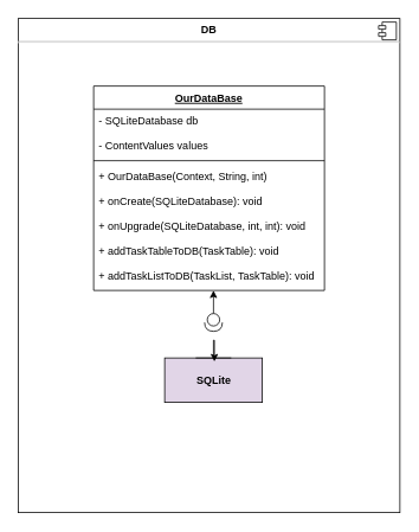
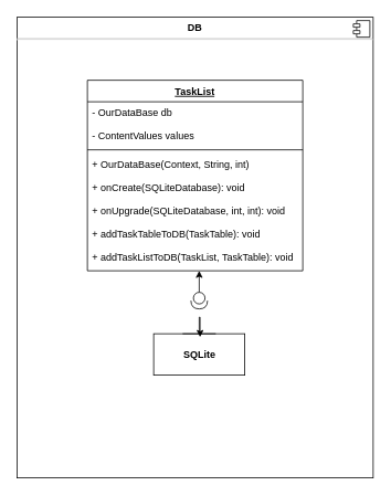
- <mxCell id="7" value="OurDataBase" style="swimlane;fontStyle=5;align=center;verticalAlign=top;childLayout=stackLayout;horizontal=1;startSize=26;horizontalStack=0;resizeParent=1;resizeParentMax=0;resizeLast=0;collapsible=1;marginBottom=0;fontColor=#000000;" vertex="1" parent="5"><mxGeometry width="260" height="230" as="geometry" /></mxCell>
+ <mxCell id="7" value="TaskList" style="swimlane;fontStyle=5;align=center;verticalAlign=top;childLayout=stackLayout;horizontal=1;startSize=26;horizontalStack=0;resizeParent=1;resizeParentMax=0;resizeLast=0;collapsible=1;marginBottom=0;fontColor=#000000;" vertex="1" parent="5"><mxGeometry width="260" height="230" as="geometry" /></mxCell>
- <mxCell id="8" value="- SQLiteDatabase db&#10; &#10;- ContentValues values&#10;" style="text;strokeColor=none;fillColor=none;align=left;verticalAlign=top;spacingLeft=4;spacingRight=4;overflow=hidden;rotatable=0;points=[[0,0.5],[1,0.5]];portConstraint=eastwest;" vertex="1" parent="7"><mxGeometry y="26" width="260" height="54" as="geometry" /></mxCell>
+ <mxCell id="8" value="- OurDataBase db&#10; &#10;- ContentValues values&#10;" style="text;strokeColor=none;fillColor=none;align=left;verticalAlign=top;spacingLeft=4;spacingRight=4;overflow=hidden;rotatable=0;points=[[0,0.5],[1,0.5]];portConstraint=eastwest;" vertex="1" parent="7"><mxGeometry y="26" width="260" height="54" as="geometry" /></mxCell>
- <mxCell id="11" value="&lt;b&gt;SQLite&lt;/b&gt;" style="html=1;fontColor=#000000;fillColor=#e1d5e7;" vertex="1" parent="5"><mxGeometry x="80" y="306" width="110" height="50" as="geometry" /></mxCell>
+ <mxCell id="11" value="&lt;b&gt;SQLite&lt;/b&gt;" style="html=1;fontColor=#000000;" vertex="1" parent="5"><mxGeometry x="80" y="306" width="110" height="50" as="geometry" /></mxCell>
